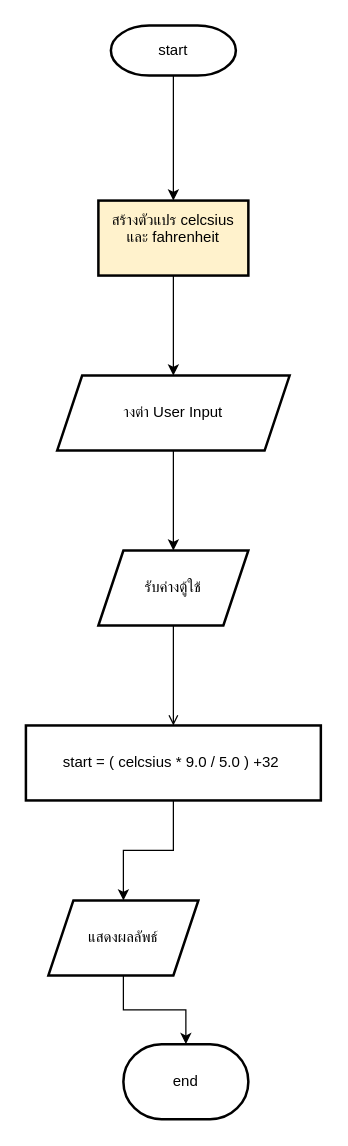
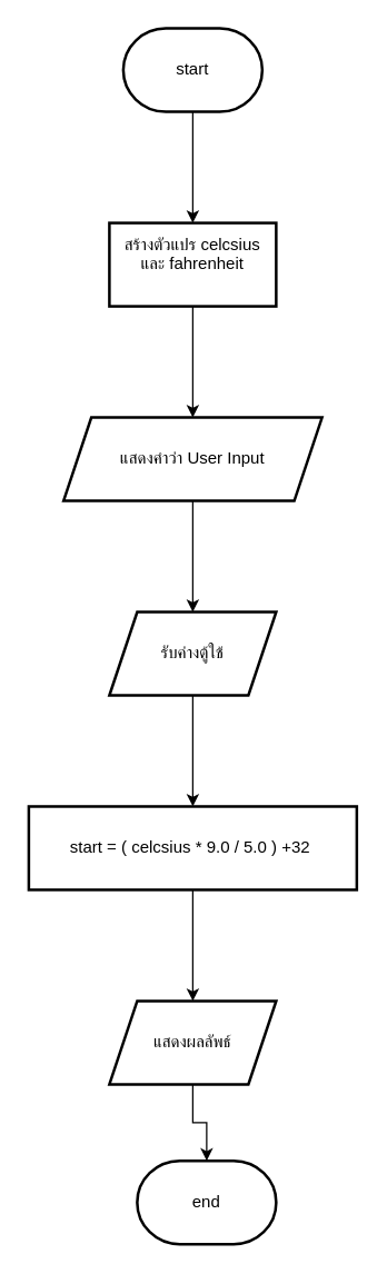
- <mxCell id="3" value="start" style="strokeWidth=2;html=1;shape=mxgraph.flowchart.terminator;whiteSpace=wrap;" vertex="1" parent="1"><mxGeometry x="88" y="20" width="100" height="40" as="geometry" /></mxCell>
+ <mxCell id="3" value="start" style="strokeWidth=2;html=1;shape=mxgraph.flowchart.terminator;whiteSpace=wrap;" vertex="1" parent="1"><mxGeometry x="88" y="20" width="100" height="60" as="geometry" /></mxCell>
- <mxCell id="5" value="สร้างตัวแปร celcsius&lt;div&gt;และ fahrenheit&lt;br&gt;&lt;div&gt;&lt;br&gt;&lt;/div&gt;&lt;/div&gt;" style="whiteSpace=wrap;html=1;strokeWidth=2;fillColor=#fff2cc;" vertex="1" parent="1"><mxGeometry x="78" y="160" width="120" height="60" as="geometry" /></mxCell>
+ <mxCell id="5" value="สร้างตัวแปร celcsius&lt;div&gt;และ fahrenheit&lt;br&gt;&lt;div&gt;&lt;br&gt;&lt;/div&gt;&lt;/div&gt;" style="whiteSpace=wrap;html=1;strokeWidth=2;" vertex="1" parent="1"><mxGeometry x="78" y="160" width="120" height="60" as="geometry" /></mxCell>
- <mxCell id="7" value="างต่า User Input" style="shape=parallelogram;perimeter=parallelogramPerimeter;whiteSpace=wrap;html=1;fixedSize=1;strokeWidth=2;" vertex="1" parent="1"><mxGeometry x="45" y="300" width="186" height="60" as="geometry" /></mxCell>
+ <mxCell id="7" value="แสดงคำว่า User Input" style="shape=parallelogram;perimeter=parallelogramPerimeter;whiteSpace=wrap;html=1;fixedSize=1;strokeWidth=2;" vertex="1" parent="1"><mxGeometry x="45" y="300" width="186" height="60" as="geometry" /></mxCell>
- <mxCell id="8" value="" style="edgeStyle=orthogonalEdgeStyle;rounded=0;orthogonalLoop=1;jettySize=auto;html=1;endArrow=open;" edge="1" parent="1" source="9" target="11"><mxGeometry relative="1" as="geometry" /></mxCell>
+ <mxCell id="8" value="" style="edgeStyle=orthogonalEdgeStyle;rounded=0;orthogonalLoop=1;jettySize=auto;html=1;" edge="1" parent="1" source="9" target="11"><mxGeometry relative="1" as="geometry" /></mxCell>
- <mxCell id="13" value="แสดงผลลัพธ์" style="shape=parallelogram;perimeter=parallelogramPerimeter;whiteSpace=wrap;html=1;fixedSize=1;strokeWidth=2;" vertex="1" parent="1"><mxGeometry x="38" y="720" width="120" height="60" as="geometry" /></mxCell>
+ <mxCell id="13" value="แสดงผลลัพธ์" style="shape=parallelogram;perimeter=parallelogramPerimeter;whiteSpace=wrap;html=1;fixedSize=1;strokeWidth=2;" vertex="1" parent="1"><mxGeometry x="78" y="720" width="120" height="60" as="geometry" /></mxCell>
